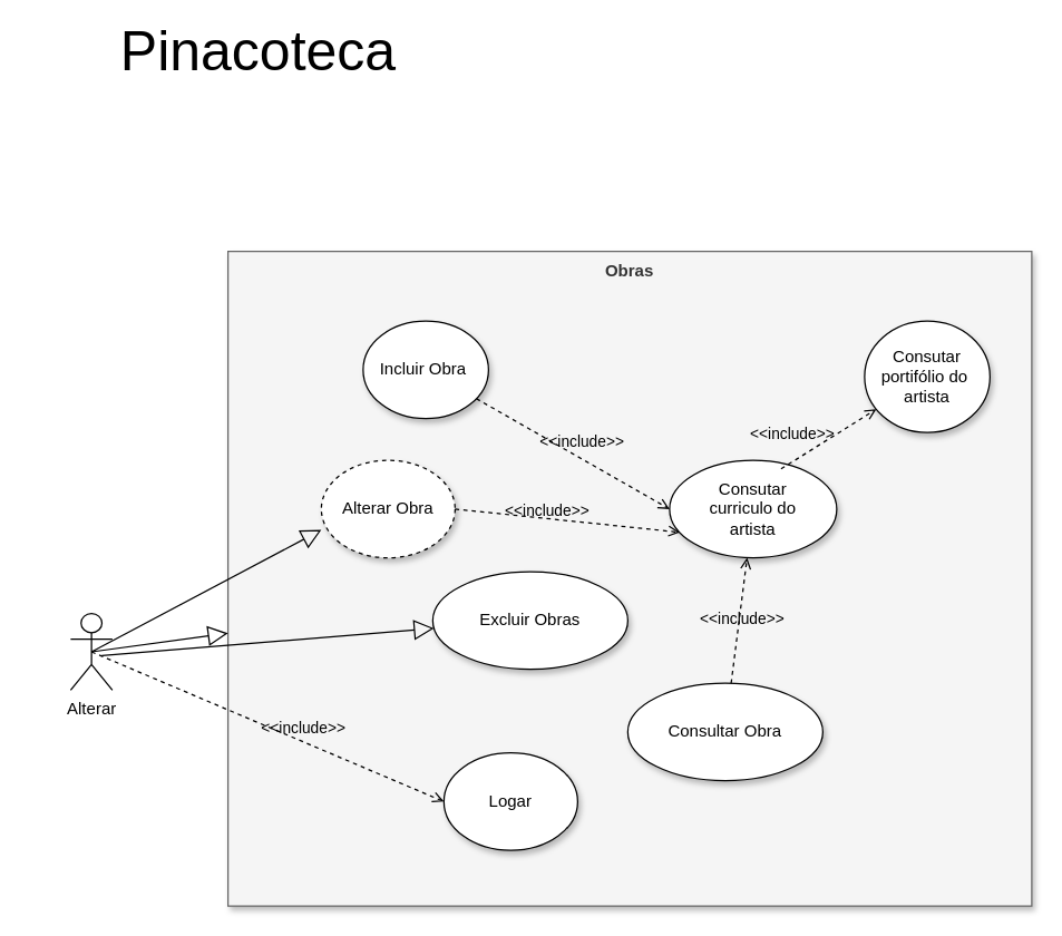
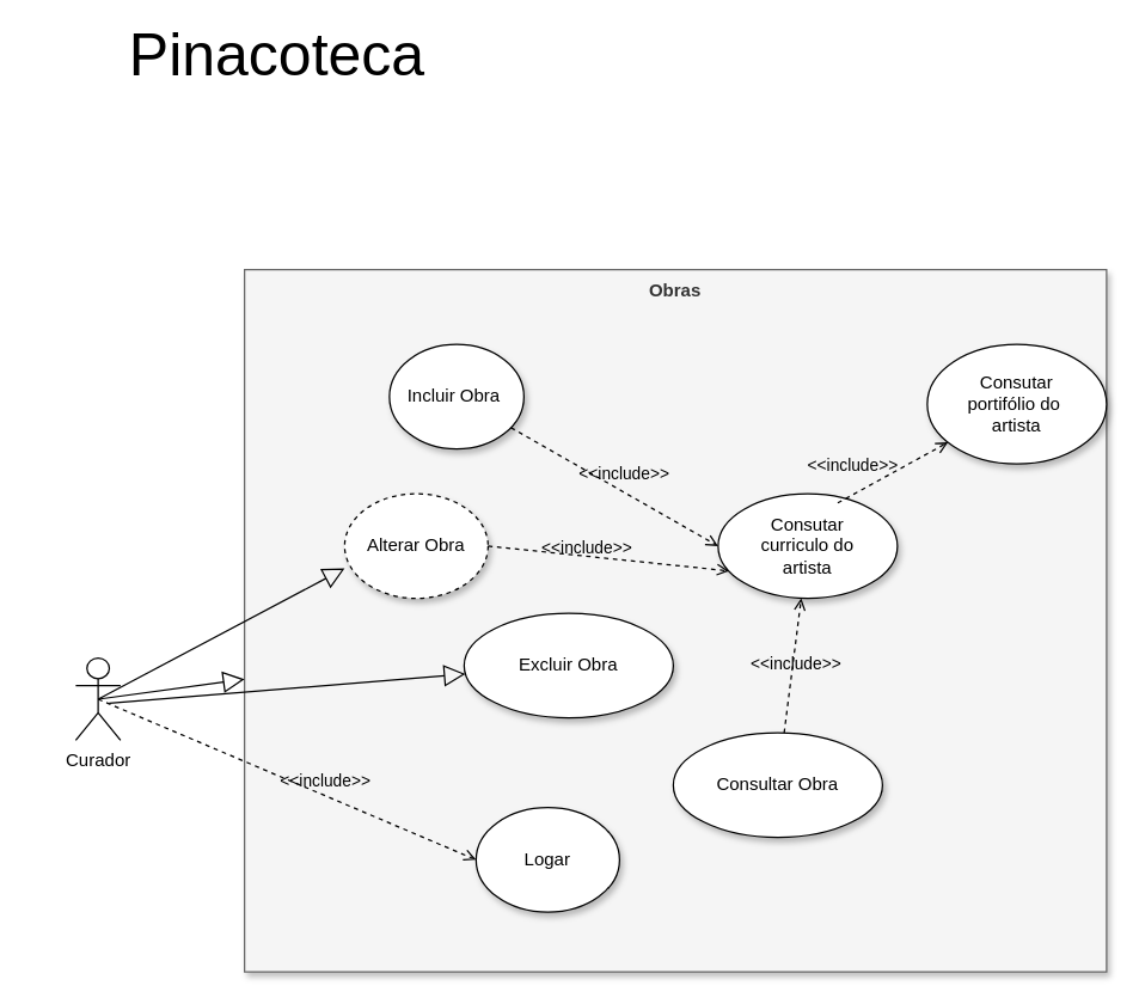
- <mxCell id="18" value="Consutar&lt;br&gt;portifólio do&amp;nbsp;&lt;br&gt;artista" style="ellipse;whiteSpace=wrap;html=1;shadow=1;" vertex="1" parent="1"><mxGeometry x="620" y="230" width="90" height="80" as="geometry" /></mxCell>
+ <mxCell id="18" value="Consutar&lt;br&gt;portifólio do&amp;nbsp;&lt;br&gt;artista" style="ellipse;whiteSpace=wrap;html=1;shadow=1;" vertex="1" parent="1"><mxGeometry x="620" y="230" width="120" height="80" as="geometry" /></mxCell>
- <mxCell id="7" value="Excluir Obras" style="ellipse;whiteSpace=wrap;html=1;shadow=1;" parent="1" vertex="1"><mxGeometry x="310" y="410" width="140" height="70" as="geometry" /></mxCell>
+ <mxCell id="7" value="Excluir Obra" style="ellipse;whiteSpace=wrap;html=1;shadow=1;" parent="1" vertex="1"><mxGeometry x="310" y="410" width="140" height="70" as="geometry" /></mxCell>
- <mxCell id="5" value="Alterar" style="shape=umlActor;html=1;verticalLabelPosition=bottom;verticalAlign=top;align=center;" parent="1" vertex="1"><mxGeometry x="50" y="440" width="30" height="55" as="geometry" /></mxCell>
+ <mxCell id="5" value="Curador" style="shape=umlActor;html=1;verticalLabelPosition=bottom;verticalAlign=top;align=center;" parent="1" vertex="1"><mxGeometry x="50" y="440" width="30" height="55" as="geometry" /></mxCell>
